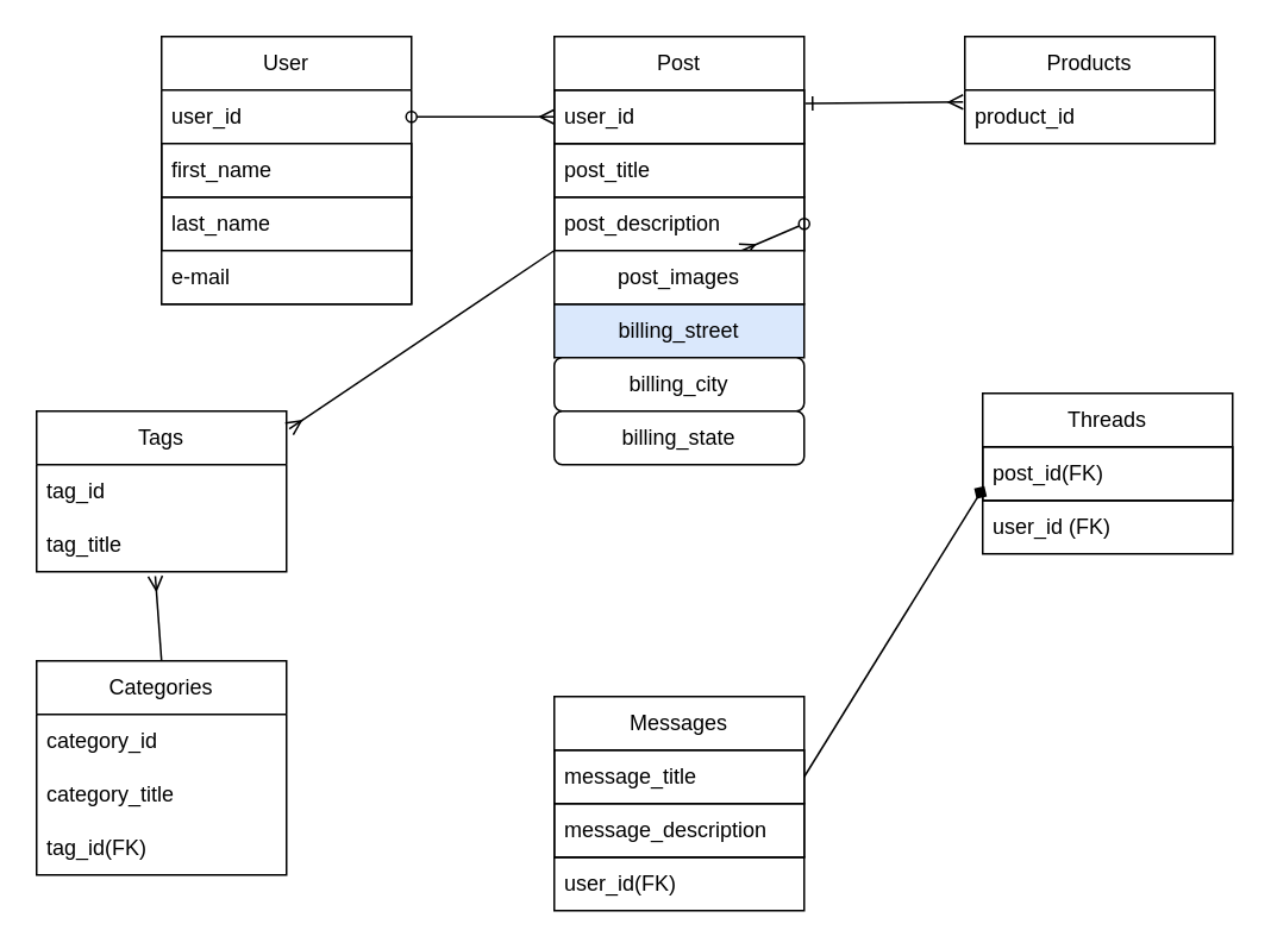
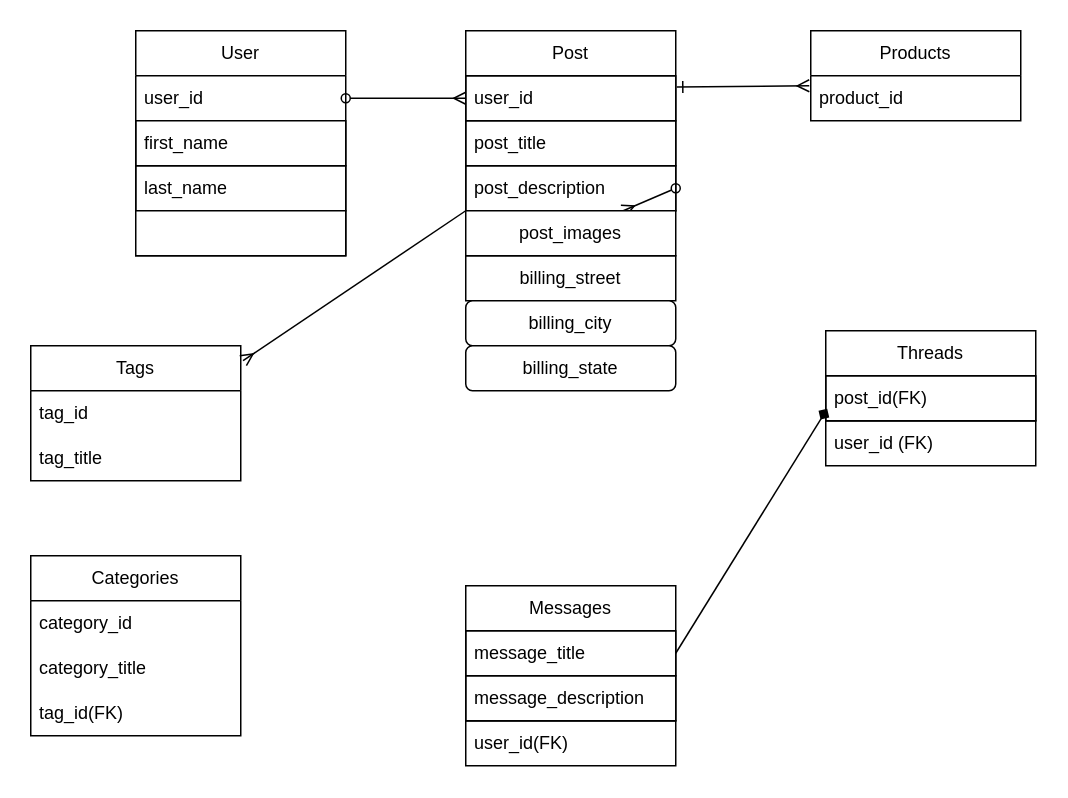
- <mxCell id="13" value="e-mail" style="text;strokeColor=none;fillColor=none;align=left;verticalAlign=middle;spacingLeft=4;spacingRight=4;overflow=hidden;points=[[0,0.5],[1,0.5]];portConstraint=eastwest;rotatable=0;whiteSpace=wrap;html=1;" parent="1" vertex="1"><mxGeometry x="90" y="140" width="140" height="30" as="geometry" /></mxCell>
- <mxCell id="14" value="billing_street" style="rounded=0;whiteSpace=wrap;html=1;fillColor=#dae8fc;" parent="1" vertex="1"><mxGeometry x="310" y="170" width="140" height="30" as="geometry" /></mxCell>
+ <mxCell id="14" value="billing_street" style="rounded=0;whiteSpace=wrap;html=1;" parent="1" vertex="1"><mxGeometry x="310" y="170" width="140" height="30" as="geometry" /></mxCell>
- <mxCell id="36" value="" style="endArrow=ERmany;html=1;sketch=0;entryX=0.475;entryY=1.084;entryDx=0;entryDy=0;entryPerimeter=0;exitX=0.5;exitY=0;exitDx=0;exitDy=0;endFill=0;" parent="1" source="26" target="25" edge="1"><mxGeometry width="50" height="50" relative="1" as="geometry"><mxPoint x="80" y="380" as="sourcePoint" /><mxPoint x="89.86" y="350.84" as="targetPoint" /></mxGeometry></mxCell>
